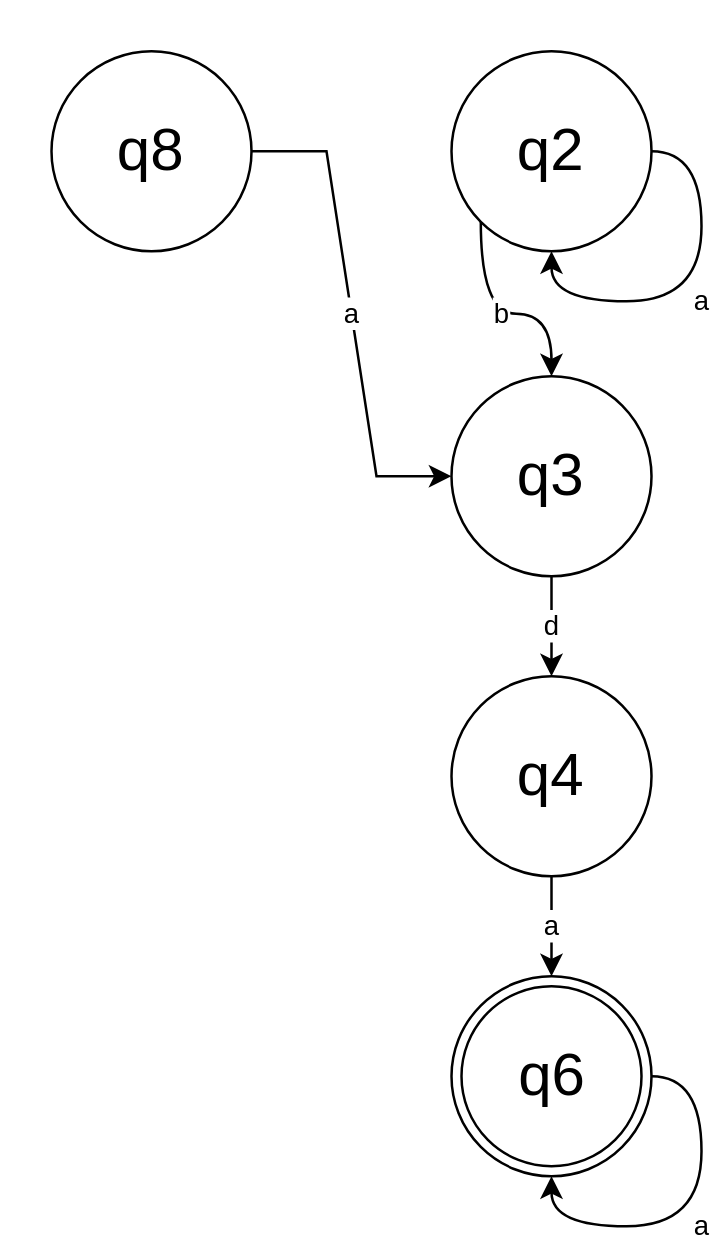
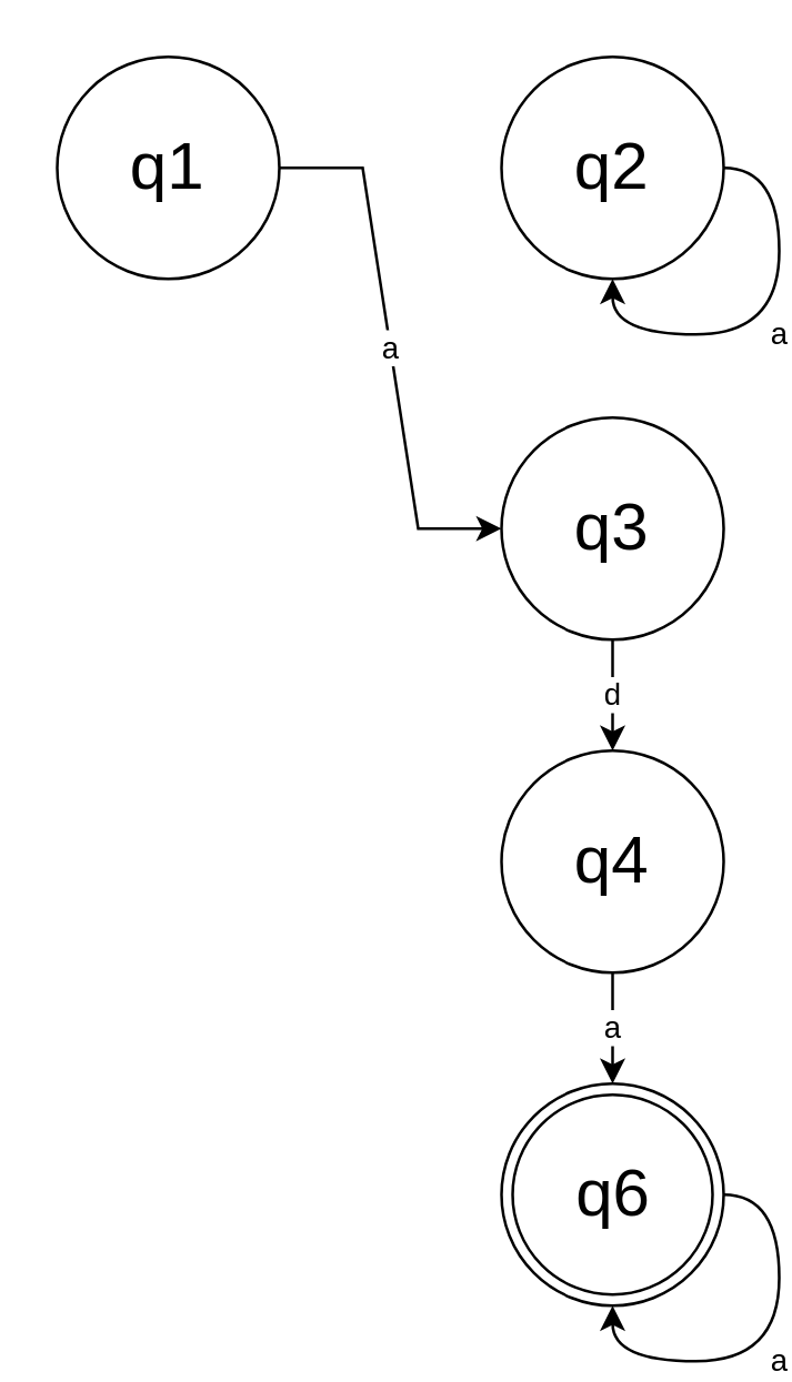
- <mxCell id="3" value="&lt;font style=&quot;font-size: 24px&quot;&gt;q8&lt;/font&gt;" style="ellipse;whiteSpace=wrap;html=1;aspect=fixed;" parent="1" vertex="1"><mxGeometry x="20" y="20" width="80" height="80" as="geometry" /></mxCell>
+ <mxCell id="3" value="&lt;font style=&quot;font-size: 24px&quot;&gt;q1&lt;/font&gt;" style="ellipse;whiteSpace=wrap;html=1;aspect=fixed;" parent="1" vertex="1"><mxGeometry x="20" y="20" width="80" height="80" as="geometry" /></mxCell>
- <mxCell id="4" value="b" style="edgeStyle=orthogonalEdgeStyle;curved=1;rounded=0;orthogonalLoop=1;jettySize=auto;html=1;exitX=0;exitY=1;exitDx=0;exitDy=0;" parent="1" source="5" target="9" edge="1"><mxGeometry relative="1" as="geometry" /></mxCell>
